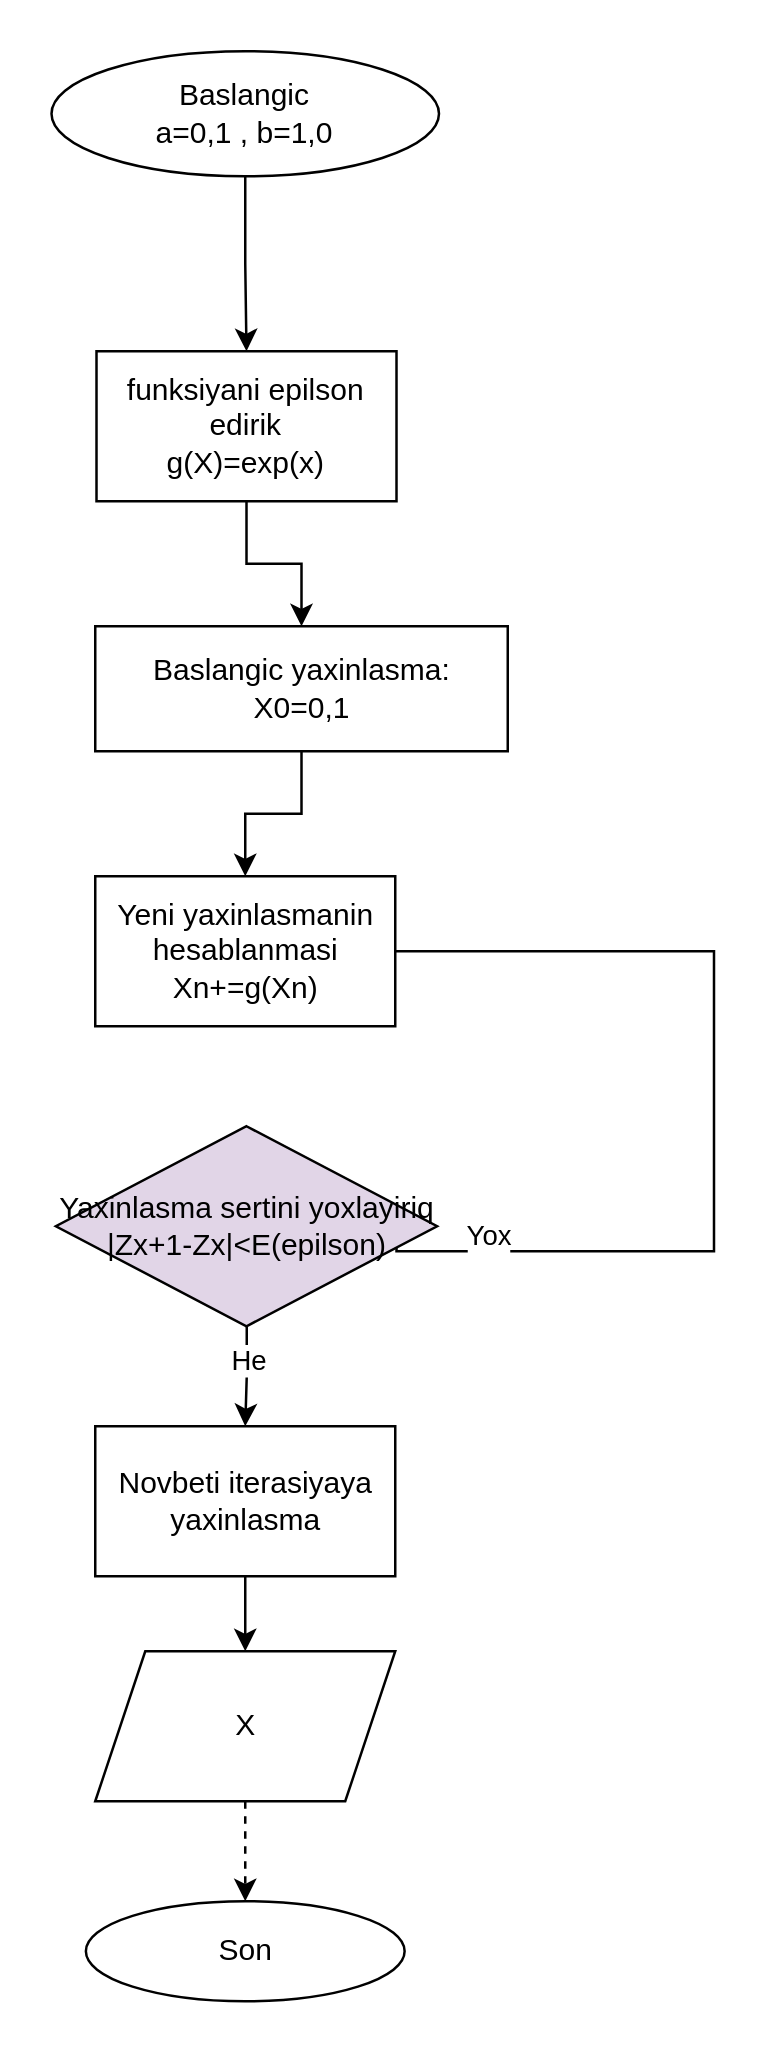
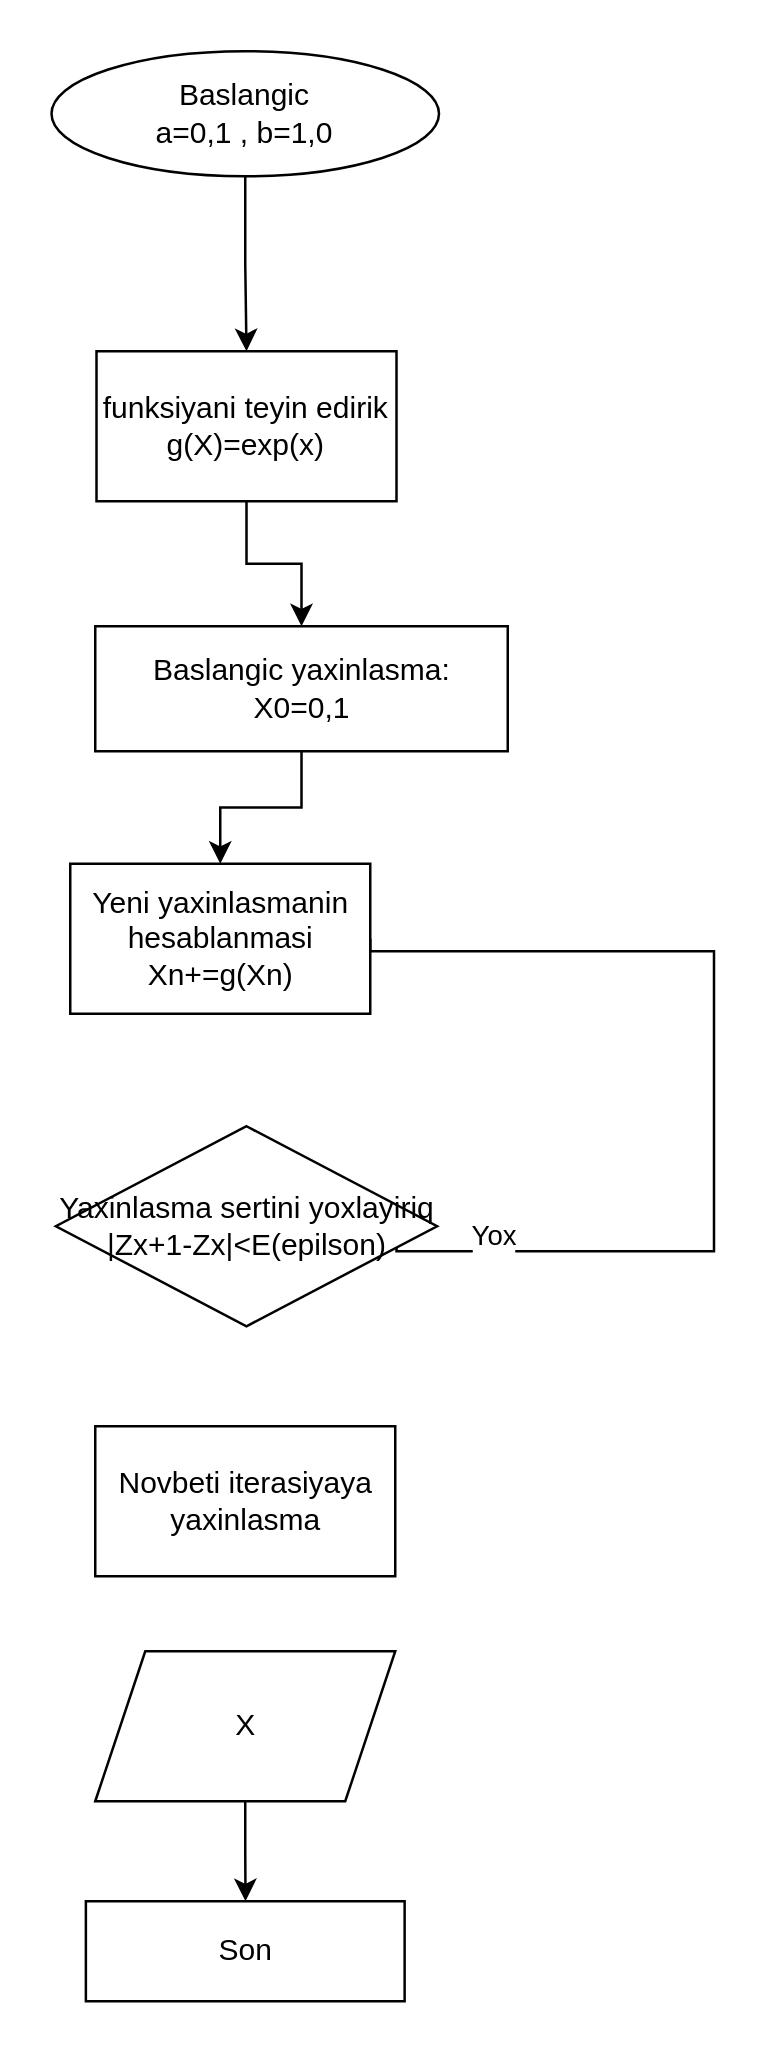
- <mxCell id="5" value="funksiyani epilson edirik&lt;div&gt;g(X)=exp(x)&lt;/div&gt;" style="rounded=0;whiteSpace=wrap;html=1;" vertex="1" parent="1"><mxGeometry x="38" y="140" width="120" height="60" as="geometry" /></mxCell>
+ <mxCell id="5" value="funksiyani teyin edirik&lt;div&gt;g(X)=exp(x)&lt;/div&gt;" style="rounded=0;whiteSpace=wrap;html=1;" vertex="1" parent="1"><mxGeometry x="38" y="140" width="120" height="60" as="geometry" /></mxCell>
- <mxCell id="10" value="Yeni yaxinlasmanin hesablanmasi&lt;div&gt;Xn+=g(Xn)&lt;/div&gt;" style="rounded=0;whiteSpace=wrap;html=1;" vertex="1" parent="1"><mxGeometry x="37.5" y="350" width="120" height="60" as="geometry" /></mxCell>
+ <mxCell id="10" value="Yeni yaxinlasmanin hesablanmasi&lt;div&gt;Xn+=g(Xn)&lt;/div&gt;" style="rounded=0;whiteSpace=wrap;html=1;" vertex="1" parent="1"><mxGeometry x="27.5" y="345" width="120" height="60" as="geometry" /></mxCell>
- <mxCell id="13" value="Yaxinlasma sertini yoxlayiriq&lt;div&gt;|Zx+1-Zx|&amp;lt;E(epilson)&lt;/div&gt;" style="rhombus;whiteSpace=wrap;html=1;fillColor=#e1d5e7;" vertex="1" parent="1"><mxGeometry x="21.75" y="450" width="152.5" height="80" as="geometry" /></mxCell>
+ <mxCell id="13" value="Yaxinlasma sertini yoxlayiriq&lt;div&gt;|Zx+1-Zx|&amp;lt;E(epilson)&lt;/div&gt;" style="rhombus;whiteSpace=wrap;html=1;" vertex="1" parent="1"><mxGeometry x="21.75" y="450" width="152.5" height="80" as="geometry" /></mxCell>
- <mxCell id="11" value="" style="edgeStyle=orthogonalEdgeStyle;rounded=0;orthogonalLoop=1;jettySize=auto;html=1;" edge="1" parent="1" source="13" target="15"><mxGeometry relative="1" as="geometry" /></mxCell>
- <mxCell id="12" value="He" style="edgeLabel;html=1;align=center;verticalAlign=middle;resizable=0;points=[];" vertex="1" connectable="0" parent="11"><mxGeometry x="-0.309" relative="1" as="geometry"><mxPoint as="offset" /></mxGeometry></mxCell>
- <mxCell id="14" value="" style="edgeStyle=orthogonalEdgeStyle;rounded=0;orthogonalLoop=1;jettySize=auto;html=1;" edge="1" parent="1" source="15" target="17"><mxGeometry relative="1" as="geometry" /></mxCell>
- <mxCell id="16" style="edgeStyle=orthogonalEdgeStyle;rounded=0;orthogonalLoop=1;jettySize=auto;html=1;dashed=1;" edge="1" parent="1" source="17" target="18"><mxGeometry relative="1" as="geometry" /></mxCell>
+ <mxCell id="16" style="edgeStyle=orthogonalEdgeStyle;rounded=0;orthogonalLoop=1;jettySize=auto;html=1;" edge="1" parent="1" source="17" target="18"><mxGeometry relative="1" as="geometry" /></mxCell>
- <mxCell id="18" value="Son" style="ellipse;whiteSpace=wrap;html=1;" vertex="1" parent="1"><mxGeometry x="33.75" y="760" width="127.5" height="40" as="geometry" /></mxCell>
+ <mxCell id="18" value="Son" style="whiteSpace=wrap;html=1;rounded=0;" vertex="1" parent="1"><mxGeometry x="33.75" y="760" width="127.5" height="40" as="geometry" /></mxCell>
